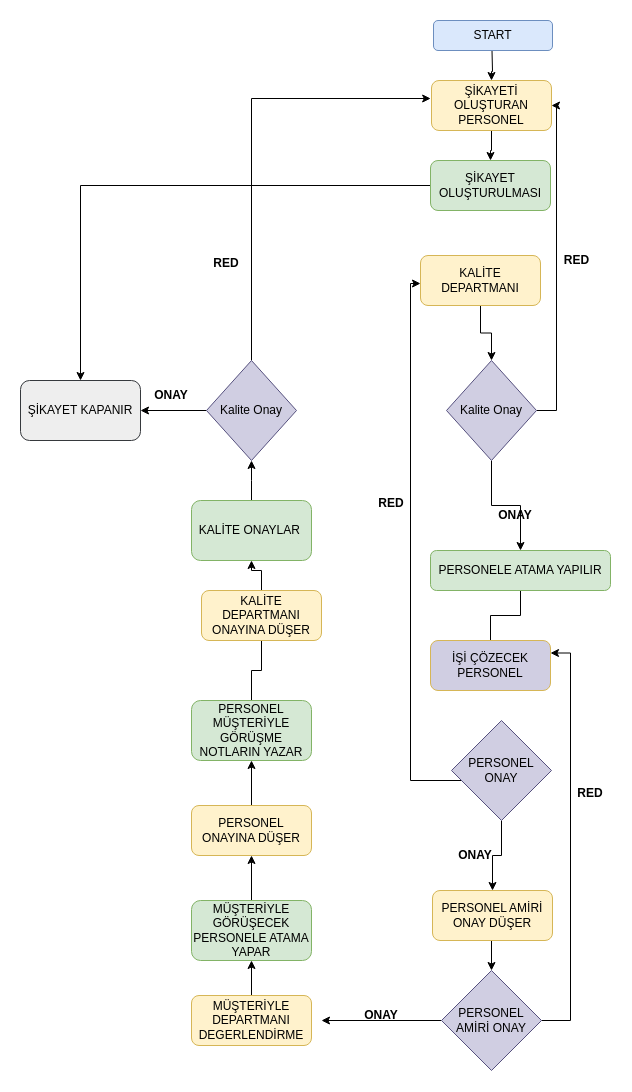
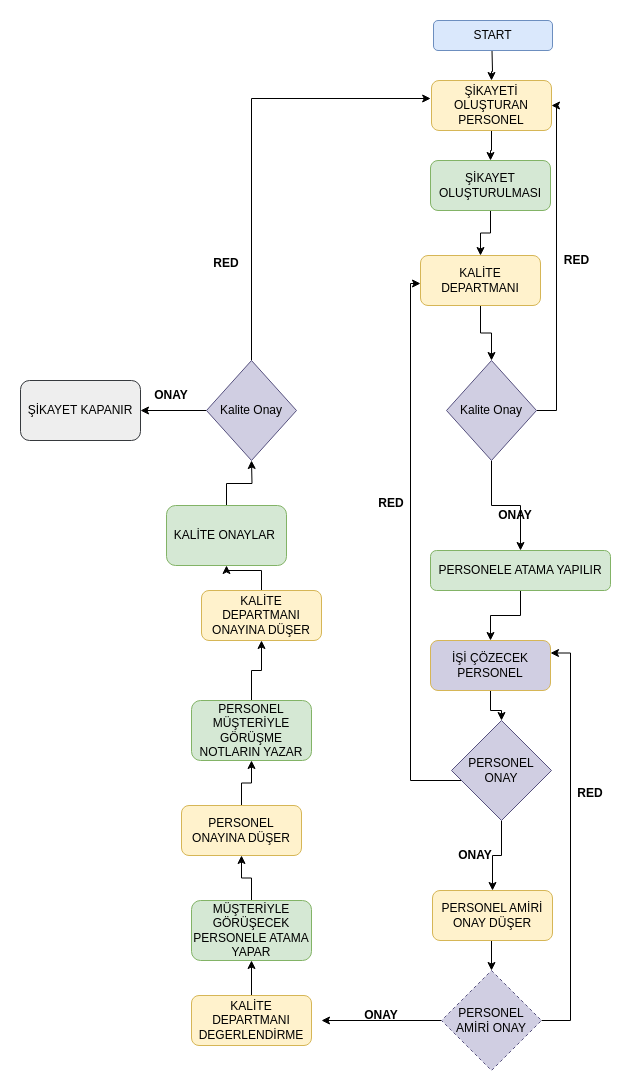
- <mxCell id="4" style="edgeStyle=orthogonalEdgeStyle;rounded=0;orthogonalLoop=1;jettySize=auto;html=1;" edge="1" parent="1" source="5" target="48"><mxGeometry relative="1" as="geometry" /></mxCell>
+ <mxCell id="4" style="edgeStyle=orthogonalEdgeStyle;rounded=0;orthogonalLoop=1;jettySize=auto;html=1;" edge="1" parent="1" source="5" target="7"><mxGeometry relative="1" as="geometry" /></mxCell>
- <mxCell id="42" value="KALİTE ONAYLAR&amp;nbsp;" style="rounded=1;whiteSpace=wrap;html=1;fillColor=#d5e8d4;strokeColor=#82b366;" vertex="1" parent="1"><mxGeometry x="191" y="500" width="120" height="60" as="geometry" /></mxCell>
+ <mxCell id="42" value="KALİTE ONAYLAR&amp;nbsp;" style="rounded=1;whiteSpace=wrap;html=1;fillColor=#d5e8d4;strokeColor=#82b366;" vertex="1" parent="1"><mxGeometry x="166" y="505" width="120" height="60" as="geometry" /></mxCell>
- <mxCell id="14" style="edgeStyle=orthogonalEdgeStyle;rounded=0;orthogonalLoop=1;jettySize=auto;html=1;entryX=0.5;entryY=0;entryDx=0;entryDy=0;endArrow=none;" edge="1" parent="1" source="15" target="17"><mxGeometry relative="1" as="geometry" /></mxCell>
+ <mxCell id="14" style="edgeStyle=orthogonalEdgeStyle;rounded=0;orthogonalLoop=1;jettySize=auto;html=1;entryX=0.5;entryY=0;entryDx=0;entryDy=0;" edge="1" parent="1" source="15" target="17"><mxGeometry relative="1" as="geometry" /></mxCell>
- <mxCell id="37" style="edgeStyle=orthogonalEdgeStyle;rounded=0;orthogonalLoop=1;jettySize=auto;html=1;endArrow=none;" edge="1" parent="1" source="38" target="40"><mxGeometry relative="1" as="geometry" /></mxCell>
+ <mxCell id="37" style="edgeStyle=orthogonalEdgeStyle;rounded=0;orthogonalLoop=1;jettySize=auto;html=1;" edge="1" parent="1" source="38" target="40"><mxGeometry relative="1" as="geometry" /></mxCell>
+ <mxCell id="16" style="edgeStyle=orthogonalEdgeStyle;rounded=0;orthogonalLoop=1;jettySize=auto;html=1;entryX=0.5;entryY=0;entryDx=0;entryDy=0;" edge="1" parent="1" source="17" target="20"><mxGeometry relative="1" as="geometry" /></mxCell>
- <mxCell id="36" value="PERSONEL ONAYINA DÜŞER" style="rounded=1;whiteSpace=wrap;html=1;fillColor=#fff2cc;strokeColor=#d6b656;" vertex="1" parent="1"><mxGeometry x="191" y="805" width="120" height="50" as="geometry" /></mxCell>
+ <mxCell id="36" value="PERSONEL ONAYINA DÜŞER" style="rounded=1;whiteSpace=wrap;html=1;fillColor=#fff2cc;strokeColor=#d6b656;" vertex="1" parent="1"><mxGeometry x="181" y="805" width="120" height="50" as="geometry" /></mxCell>
- <mxCell id="31" value="MÜŞTERİYLE DEPARTMANI DEGERLENDİRME" style="rounded=1;whiteSpace=wrap;html=1;fillColor=#fff2cc;strokeColor=#d6b656;" vertex="1" parent="1"><mxGeometry x="191" y="995" width="120" height="50" as="geometry" /></mxCell>
+ <mxCell id="31" value="KALİTE DEPARTMANI DEGERLENDİRME" style="rounded=1;whiteSpace=wrap;html=1;fillColor=#fff2cc;strokeColor=#d6b656;" vertex="1" parent="1"><mxGeometry x="191" y="995" width="120" height="50" as="geometry" /></mxCell>
- <mxCell id="28" value="PERSONEL AMİRİ ONAY" style="rhombus;whiteSpace=wrap;html=1;fillColor=#d0cee2;strokeColor=#56517e;" vertex="1" parent="1"><mxGeometry x="441" y="970" width="100" height="100" as="geometry" /></mxCell>
+ <mxCell id="28" value="PERSONEL AMİRİ ONAY" style="rhombus;whiteSpace=wrap;html=1;fillColor=#d0cee2;strokeColor=#56517e;dashed=1;" vertex="1" parent="1"><mxGeometry x="441" y="970" width="100" height="100" as="geometry" /></mxCell>
